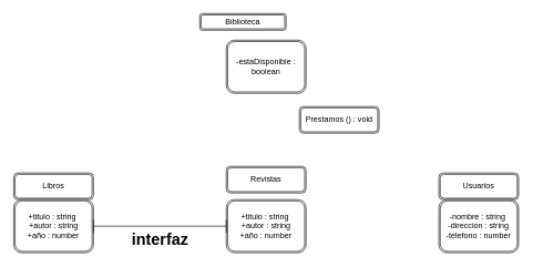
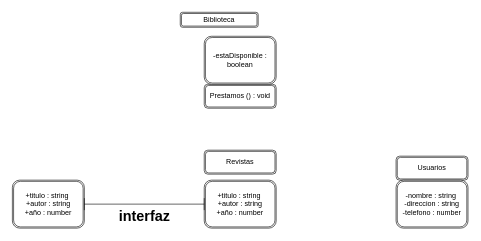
- <mxCell id="9" value="Prestamos () : void" style="shape=ext;double=1;rounded=1;whiteSpace=wrap;html=1;" vertex="1" parent="1"><mxGeometry x="450" y="160" width="120" height="40" as="geometry" /></mxCell>
+ <mxCell id="9" value="Prestamos () : void" style="shape=ext;double=1;rounded=1;whiteSpace=wrap;html=1;" vertex="1" parent="1"><mxGeometry x="340" y="140" width="120" height="40" as="geometry" /></mxCell>
- <mxCell id="5" value="Libros" style="shape=ext;double=1;rounded=1;whiteSpace=wrap;html=1;" vertex="1" parent="1"><mxGeometry x="20" y="260" width="120" height="40" as="geometry" /></mxCell>
